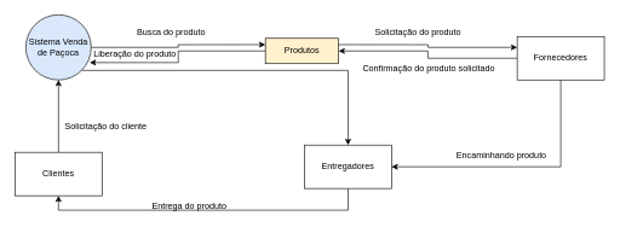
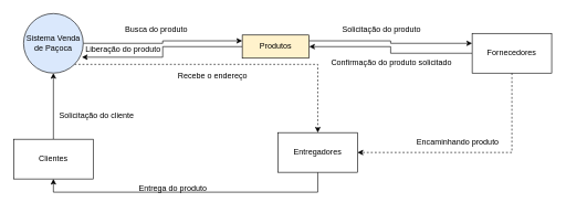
- <mxCell id="3" style="edgeStyle=orthogonalEdgeStyle;rounded=0;orthogonalLoop=1;jettySize=auto;html=1;exitX=1;exitY=1;exitDx=0;exitDy=0;" edge="1" parent="1" source="4" target="11"><mxGeometry relative="1" as="geometry" /></mxCell>
+ <mxCell id="3" style="edgeStyle=orthogonalEdgeStyle;rounded=0;orthogonalLoop=1;jettySize=auto;html=1;exitX=1;exitY=1;exitDx=0;exitDy=0;dashed=1;" edge="1" parent="1" source="4" target="11"><mxGeometry relative="1" as="geometry" /></mxCell>
+ <mxCell id="20" value="Recebe o endereço" style="text;html=1;align=center;verticalAlign=middle;resizable=0;points=[];autosize=1;strokeColor=none;fillColor=none;" vertex="1" parent="1"><mxGeometry x="255" y="100" width="130" height="30" as="geometry" /></mxCell>
- <mxCell id="5" style="edgeStyle=orthogonalEdgeStyle;rounded=0;orthogonalLoop=1;jettySize=auto;html=1;exitX=0.5;exitY=1;exitDx=0;exitDy=0;entryX=1;entryY=0.5;entryDx=0;entryDy=0;" edge="1" parent="1" source="7" target="11"><mxGeometry relative="1" as="geometry" /></mxCell>
+ <mxCell id="5" style="edgeStyle=orthogonalEdgeStyle;rounded=0;orthogonalLoop=1;jettySize=auto;html=1;exitX=0.5;exitY=1;exitDx=0;exitDy=0;entryX=1;entryY=0.5;entryDx=0;entryDy=0;dashed=1;" edge="1" parent="1" source="7" target="11"><mxGeometry relative="1" as="geometry" /></mxCell>
